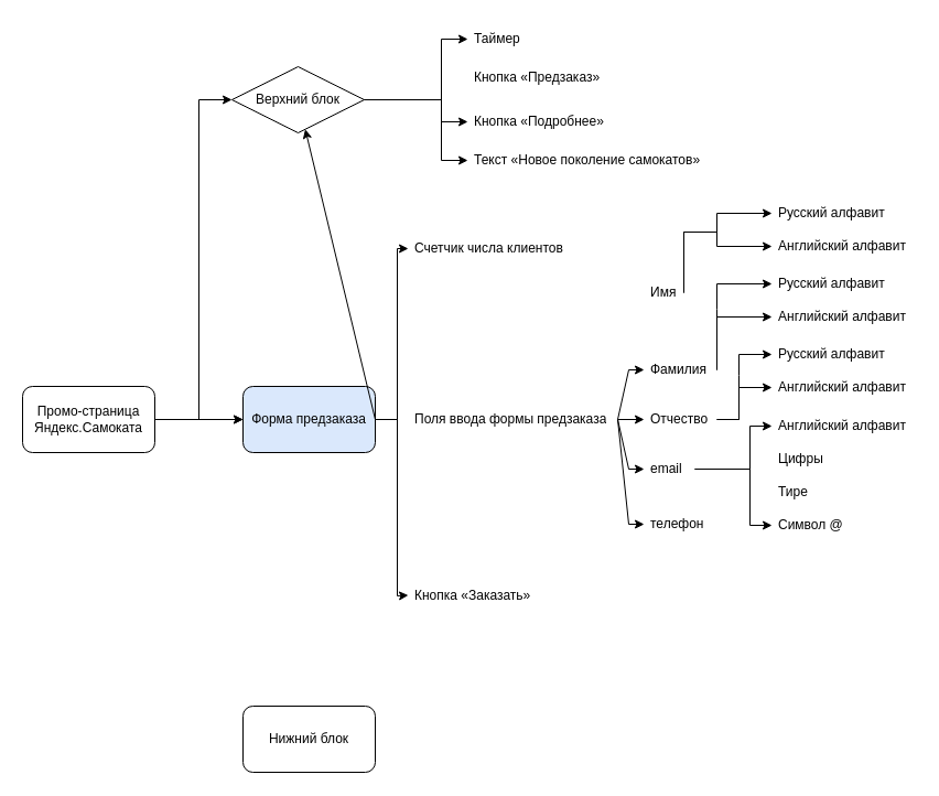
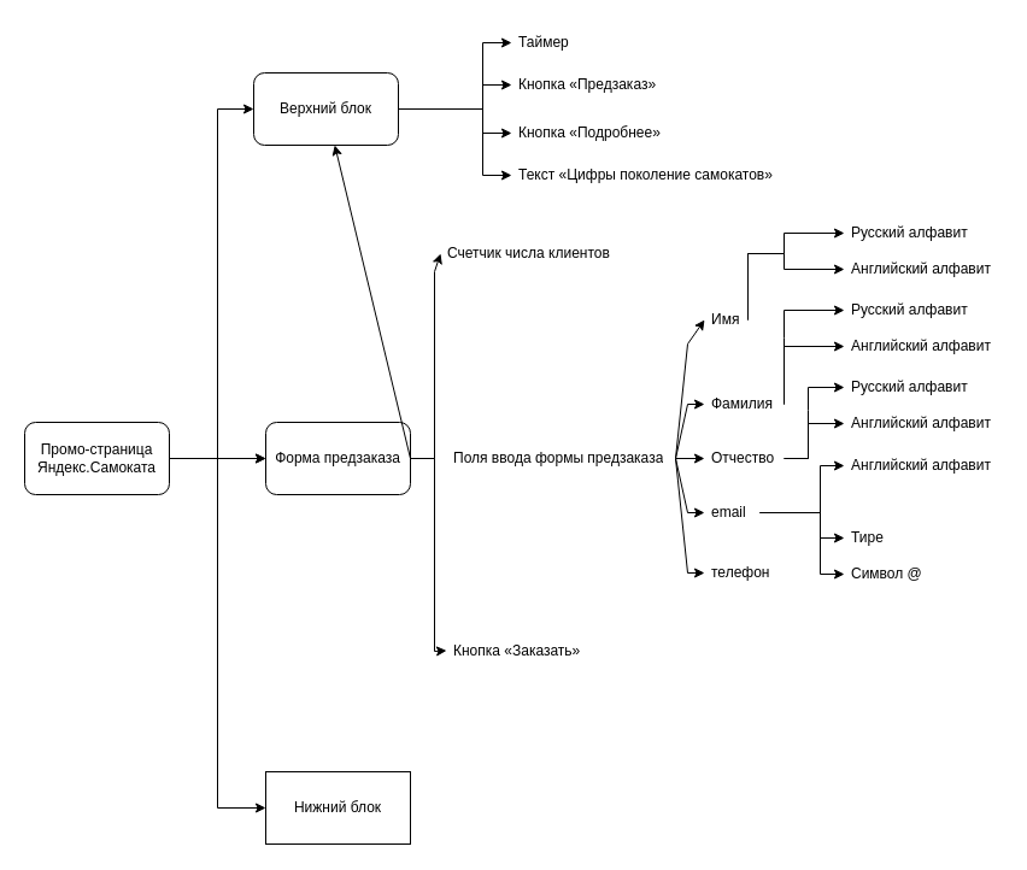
+ <mxCell id="9" value="" style="edgeStyle=orthogonalEdgeStyle;rounded=0;orthogonalLoop=1;jettySize=auto;html=1;entryX=0;entryY=0.5;entryDx=0;entryDy=0;" parent="1" source="12" target="15" edge="1"><mxGeometry relative="1" as="geometry"><mxPoint x="480" y="260" as="targetPoint" /><Array as="points"><mxPoint x="400" y="90" /><mxPoint x="400" y="70" /></Array></mxGeometry></mxCell>
- <mxCell id="12" value="Верхний блок" style="rhombus;whiteSpace=wrap;html=1;" parent="1" vertex="1"><mxGeometry x="210" y="60" width="120" height="60" as="geometry" /></mxCell>
+ <mxCell id="12" value="Верхний блок" style="whiteSpace=wrap;html=1;rounded=1;" parent="1" vertex="1"><mxGeometry x="210" y="60" width="120" height="60" as="geometry" /></mxCell>
- <mxCell id="17" value="Текст «Новое поколение самокатов»" style="text;strokeColor=none;fillColor=none;align=left;verticalAlign=middle;spacingLeft=4;spacingRight=4;overflow=hidden;points=[[0,0.5],[1,0.5]];portConstraint=eastwest;rotatable=0;whiteSpace=wrap;html=1;" parent="1" vertex="1"><mxGeometry x="424" y="130" width="230" height="30" as="geometry" /></mxCell>
+ <mxCell id="17" value="Текст «Цифры поколение самокатов»" style="text;strokeColor=none;fillColor=none;align=left;verticalAlign=middle;spacingLeft=4;spacingRight=4;overflow=hidden;points=[[0,0.5],[1,0.5]];portConstraint=eastwest;rotatable=0;whiteSpace=wrap;html=1;" parent="1" vertex="1"><mxGeometry x="424" y="130" width="230" height="30" as="geometry" /></mxCell>
- <mxCell id="19" value="Счетчик числа клиентов" style="text;strokeColor=none;fillColor=none;align=left;verticalAlign=middle;spacingLeft=4;spacingRight=4;overflow=hidden;points=[[0,0.5],[1,0.5]];portConstraint=eastwest;rotatable=0;whiteSpace=wrap;html=1;" vertex="1" parent="1"><mxGeometry x="370" y="210" width="170" height="30" as="geometry" /></mxCell>
+ <mxCell id="19" value="Счетчик числа клиентов" style="text;strokeColor=none;fillColor=none;align=left;verticalAlign=middle;spacingLeft=4;spacingRight=4;overflow=hidden;points=[[0,0.5],[1,0.5]];portConstraint=eastwest;rotatable=0;whiteSpace=wrap;html=1;" vertex="1" parent="1"><mxGeometry x="365" y="195" width="170" height="30" as="geometry" /></mxCell>
+ <mxCell id="30" value="" style="endArrow=classic;html=1;rounded=0;entryX=0;entryY=0.5;entryDx=0;entryDy=0;exitX=1;exitY=0.5;exitDx=0;exitDy=0;" edge="1" parent="1" source="18" target="24"><mxGeometry width="50" height="50" relative="1" as="geometry"><mxPoint x="400" y="450" as="sourcePoint" /><mxPoint x="450" y="400" as="targetPoint" /><Array as="points"><mxPoint x="570" y="285" /></Array></mxGeometry></mxCell>
- <mxCell id="7" value="Форма предзаказа" style="whiteSpace=wrap;html=1;rounded=1;fillColor=#dae8fc;" parent="1" vertex="1"><mxGeometry x="220" y="350" width="120" height="60" as="geometry" /></mxCell>
+ <mxCell id="7" value="Форма предзаказа" style="whiteSpace=wrap;html=1;rounded=1;" parent="1" vertex="1"><mxGeometry x="220" y="350" width="120" height="60" as="geometry" /></mxCell>
- <mxCell id="46" value="Цифры" style="text;strokeColor=none;fillColor=none;align=left;verticalAlign=middle;spacingLeft=4;spacingRight=4;overflow=hidden;points=[[0,0.5],[1,0.5]];portConstraint=eastwest;rotatable=0;whiteSpace=wrap;html=1;" vertex="1" parent="1"><mxGeometry x="700" y="401" width="80" height="30" as="geometry" /></mxCell>
+ <mxCell id="51" value="" style="endArrow=classic;html=1;rounded=0;entryX=0;entryY=0.5;entryDx=0;entryDy=0;exitX=1;exitY=0.5;exitDx=0;exitDy=0;" edge="1" parent="1" source="27" target="48"><mxGeometry width="50" height="50" relative="1" as="geometry"><mxPoint x="400" y="450" as="sourcePoint" /><mxPoint x="450" y="400" as="targetPoint" /><Array as="points"><mxPoint x="680" y="425" /><mxPoint x="680" y="446" /></Array></mxGeometry></mxCell>
+ <mxCell id="5" value="" style="edgeStyle=orthogonalEdgeStyle;rounded=0;orthogonalLoop=1;jettySize=auto;html=1;" parent="1" source="6" target="13" edge="1"><mxGeometry relative="1" as="geometry"><Array as="points"><mxPoint x="180" y="380" /><mxPoint x="180" y="670" /></Array></mxGeometry></mxCell>
- <mxCell id="13" value="Нижний блок" style="whiteSpace=wrap;html=1;rounded=1;" parent="1" vertex="1"><mxGeometry x="220" y="640" width="120" height="60" as="geometry" /></mxCell>
+ <mxCell id="13" value="Нижний блок" style="whiteSpace=wrap;html=1;rounded=0;" parent="1" vertex="1"><mxGeometry x="220" y="640" width="120" height="60" as="geometry" /></mxCell>
